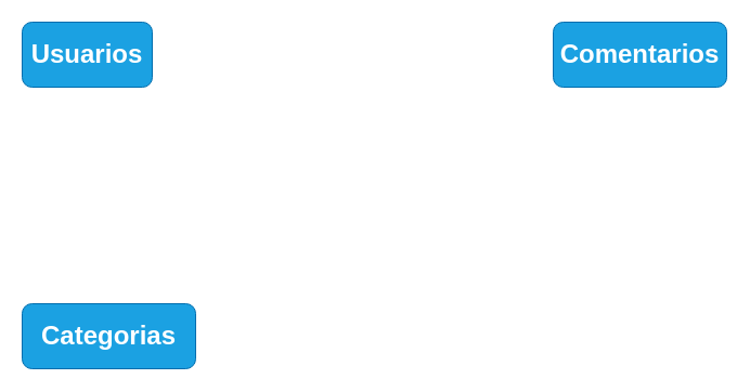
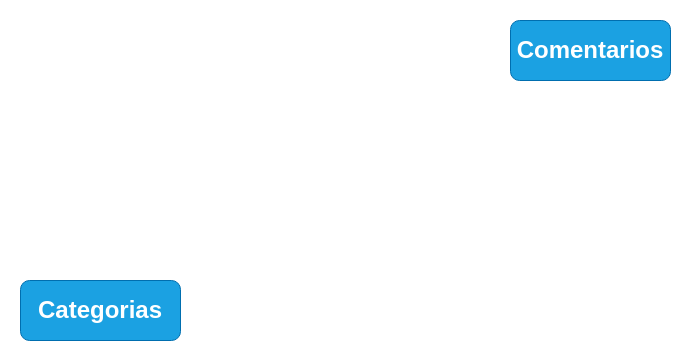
- <mxCell id="2" value="&lt;h1&gt;&lt;font style=&quot;&quot; color=&quot;#ffffff&quot;&gt;Usuarios&lt;/font&gt;&lt;/h1&gt;" style="rounded=1;whiteSpace=wrap;html=1;fillColor=#1ba1e2;strokeColor=#006EAF;labelBackgroundColor=none;fontColor=#ffffff;" vertex="1" parent="1"><mxGeometry x="20" y="20" width="120" height="60" as="geometry" /></mxCell>
